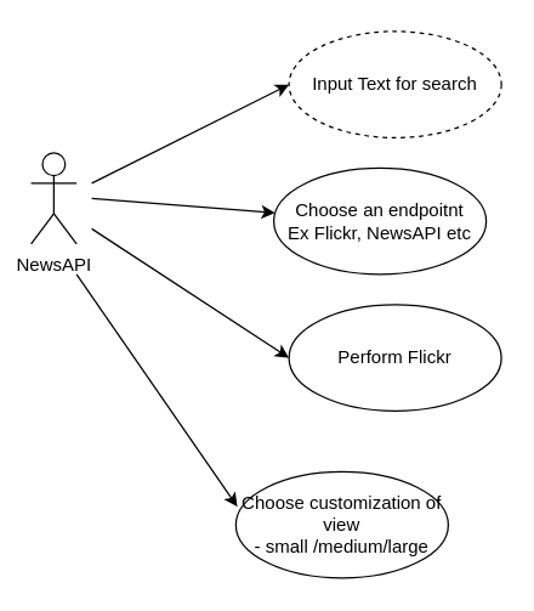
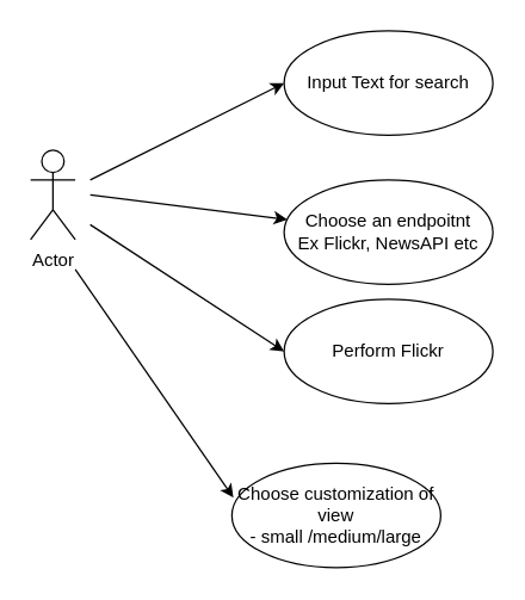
- <mxCell id="2" value="Input Text for search" style="ellipse;whiteSpace=wrap;html=1;dashed=1;" parent="1" vertex="1"><mxGeometry x="190" y="20" width="140" height="70" as="geometry" /></mxCell>
+ <mxCell id="2" value="Input Text for search" style="ellipse;whiteSpace=wrap;html=1;" parent="1" vertex="1"><mxGeometry x="190" y="20" width="140" height="70" as="geometry" /></mxCell>
- <mxCell id="7" value="Choose an endpoitnt&lt;br&gt;Ex Flickr, NewsAPI etc" style="ellipse;whiteSpace=wrap;html=1;" parent="1" vertex="1"><mxGeometry x="180" y="110" width="140" height="70" as="geometry" /></mxCell>
+ <mxCell id="7" value="Choose an endpoitnt&lt;br&gt;Ex Flickr, NewsAPI etc" style="ellipse;whiteSpace=wrap;html=1;" parent="1" vertex="1"><mxGeometry x="190" y="120" width="140" height="70" as="geometry" /></mxCell>
- <mxCell id="3" value="NewsAPI" style="shape=umlActor;verticalLabelPosition=bottom;labelBackgroundColor=#ffffff;verticalAlign=top;html=1;outlineConnect=0;" parent="1" vertex="1"><mxGeometry x="20" y="100" width="30" height="60" as="geometry" /></mxCell>
+ <mxCell id="3" value="Actor" style="shape=umlActor;verticalLabelPosition=bottom;labelBackgroundColor=#ffffff;verticalAlign=top;html=1;outlineConnect=0;" parent="1" vertex="1"><mxGeometry x="20" y="100" width="30" height="60" as="geometry" /></mxCell>
